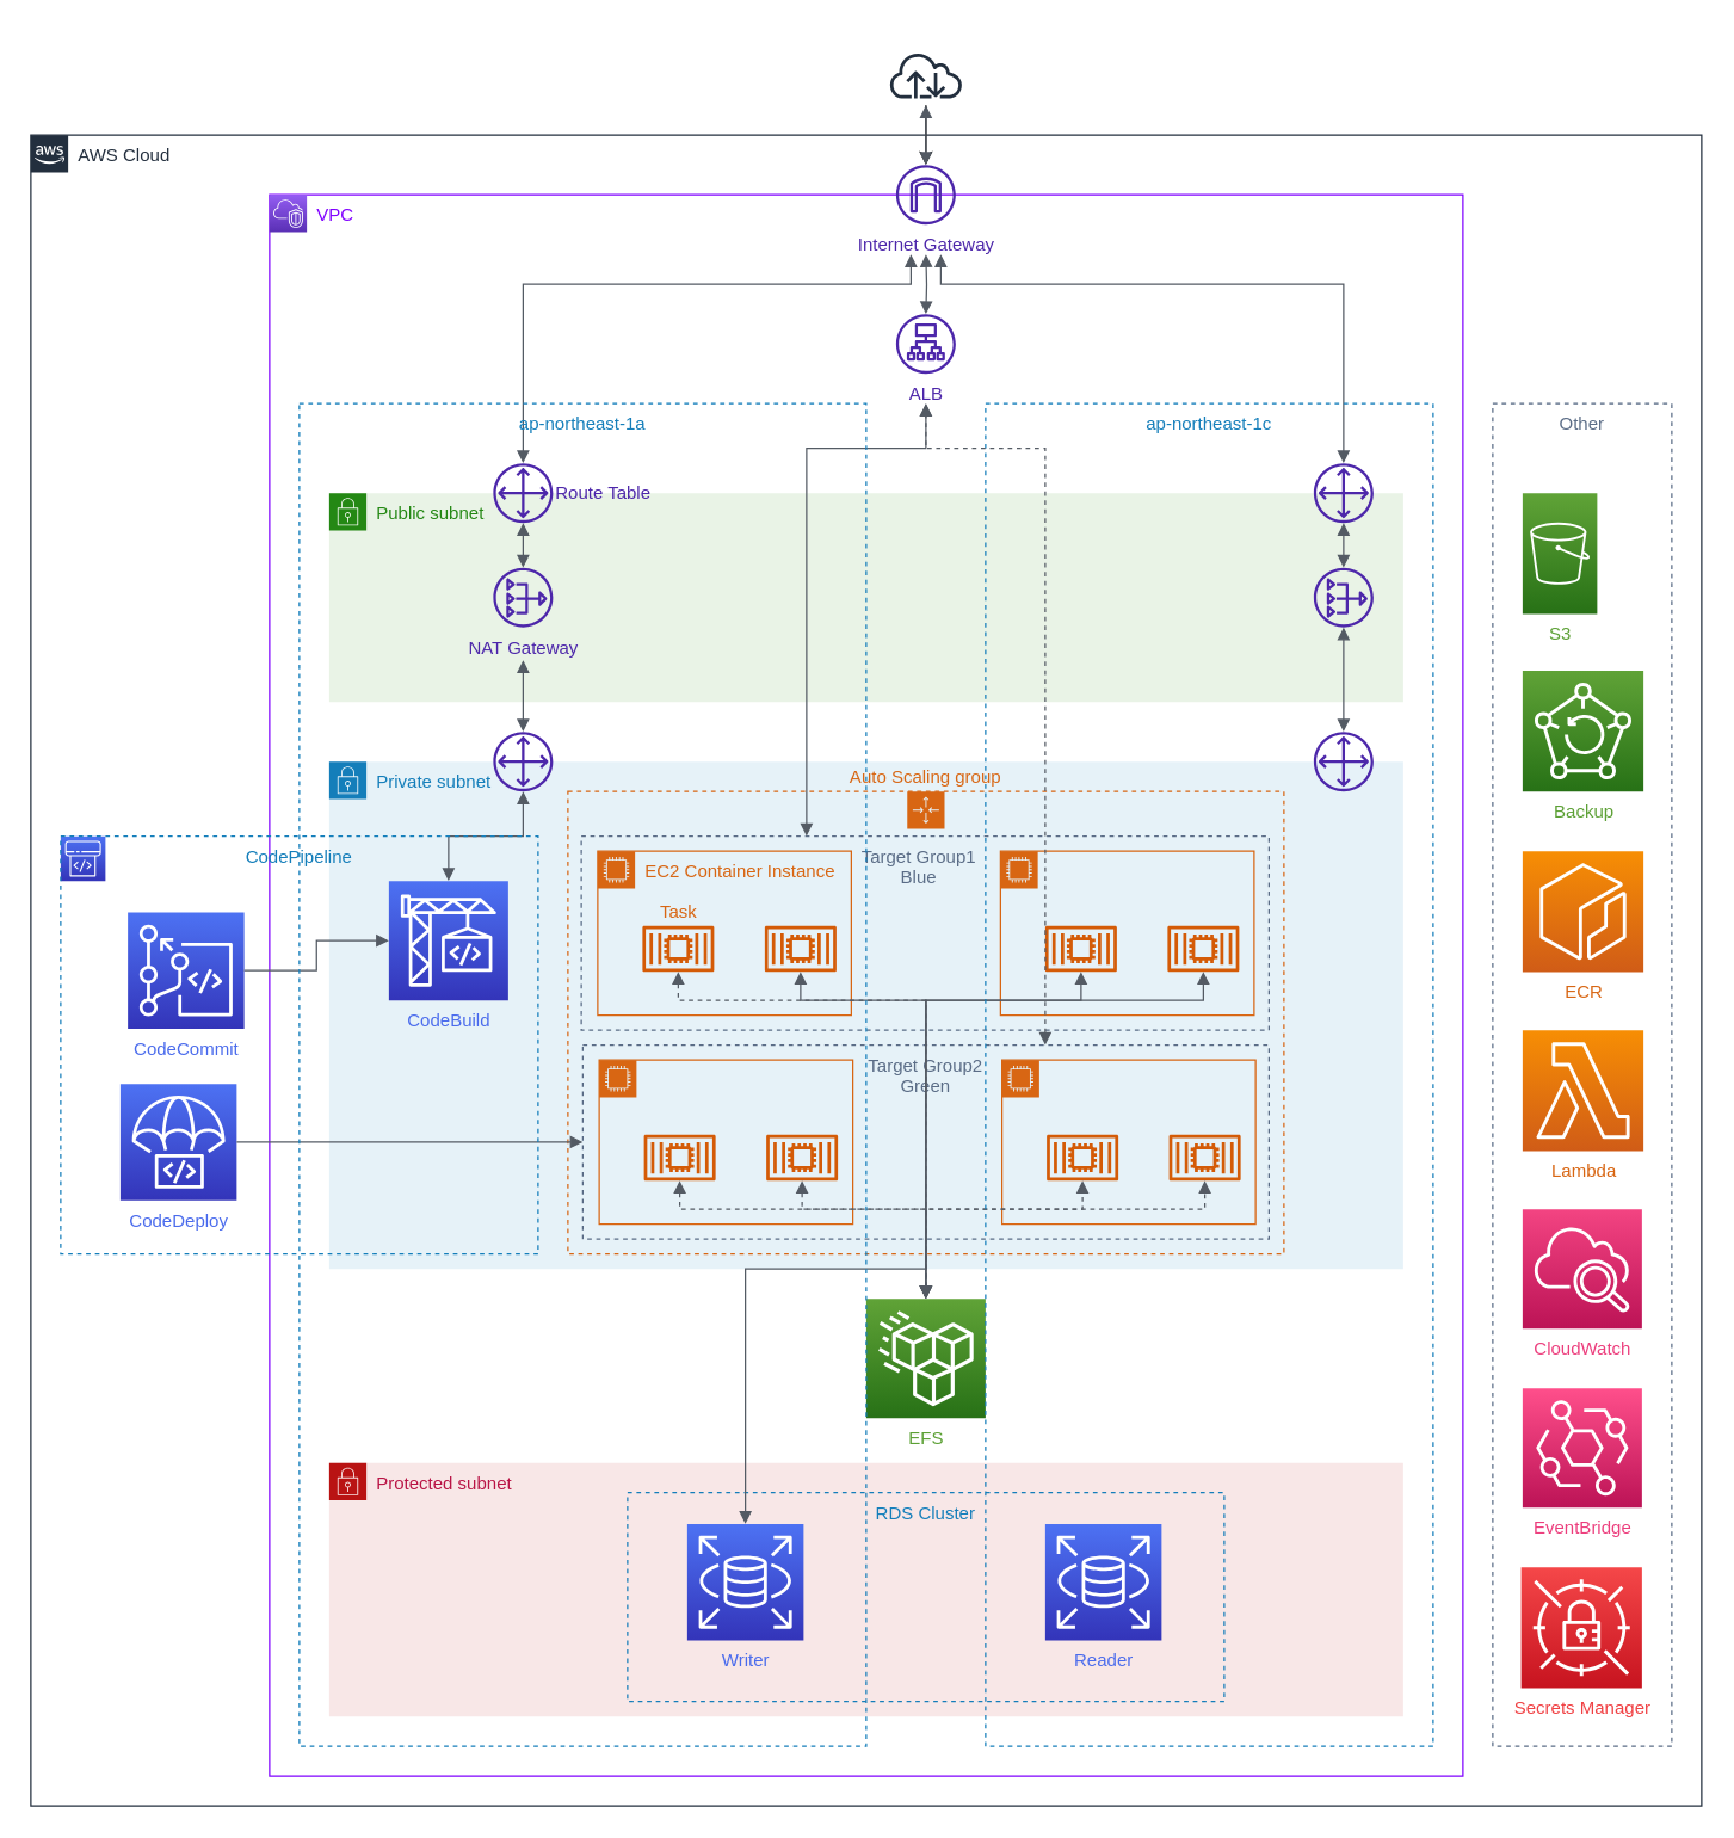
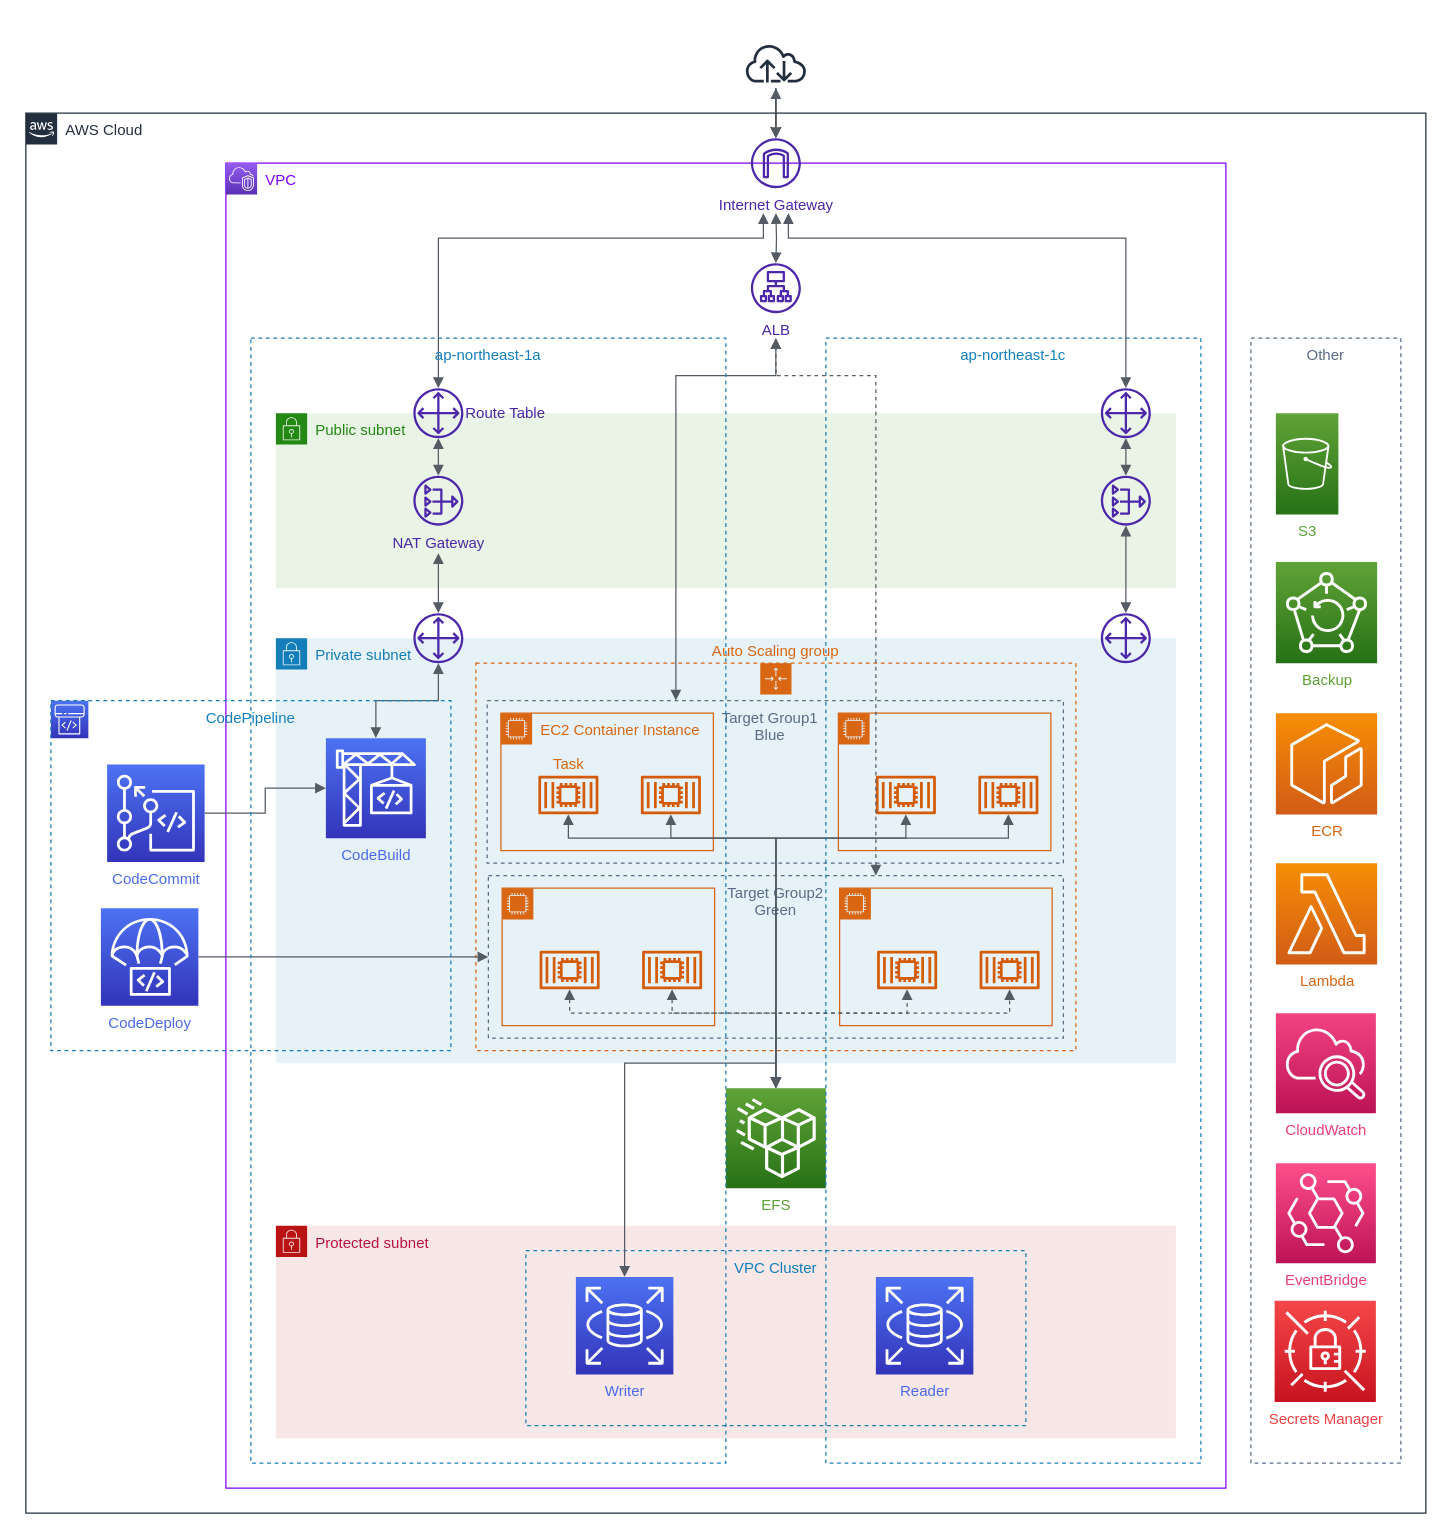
- <mxCell id="44" value="" style="edgeStyle=orthogonalEdgeStyle;html=1;endArrow=block;elbow=vertical;startArrow=block;startFill=1;endFill=1;strokeColor=#545B64;rounded=0;entryX=0.5;entryY=0;entryDx=0;entryDy=0;entryPerimeter=0;dashed=1;" parent="2" source="26" target="21" edge="1"><mxGeometry width="100" relative="1" as="geometry"><mxPoint x="420" y="800" as="sourcePoint" /><mxPoint x="520" y="800" as="targetPoint" /><Array as="points"><mxPoint x="434" y="580" /><mxPoint x="600" y="580" /></Array></mxGeometry></mxCell>
+ <mxCell id="44" value="" style="edgeStyle=orthogonalEdgeStyle;html=1;endArrow=block;elbow=vertical;startArrow=block;startFill=1;endFill=1;strokeColor=#545B64;rounded=0;entryX=0.5;entryY=0;entryDx=0;entryDy=0;entryPerimeter=0;" parent="2" source="26" target="21" edge="1"><mxGeometry width="100" relative="1" as="geometry"><mxPoint x="420" y="800" as="sourcePoint" /><mxPoint x="520" y="800" as="targetPoint" /><Array as="points"><mxPoint x="434" y="580" /><mxPoint x="600" y="580" /></Array></mxGeometry></mxCell>
- <mxCell id="10" value="RDS Cluster" style="fillColor=none;strokeColor=#147EBA;dashed=1;verticalAlign=top;fontStyle=0;fontColor=#147EBA;" parent="9" vertex="1"><mxGeometry x="200" y="20" width="400" height="140" as="geometry" /></mxCell>
+ <mxCell id="10" value="VPC Cluster" style="fillColor=none;strokeColor=#147EBA;dashed=1;verticalAlign=top;fontStyle=0;fontColor=#147EBA;" parent="9" vertex="1"><mxGeometry x="200" y="20" width="400" height="140" as="geometry" /></mxCell>
- <mxCell id="68" value="&lt;font color=&quot;#f04144&quot;&gt;Secrets Manager&lt;/font&gt;" style="sketch=0;points=[[0,0,0],[0.25,0,0],[0.5,0,0],[0.75,0,0],[1,0,0],[0,1,0],[0.25,1,0],[0.5,1,0],[0.75,1,0],[1,1,0],[0,0.25,0],[0,0.5,0],[0,0.75,0],[1,0.25,0],[1,0.5,0],[1,0.75,0]];outlineConnect=0;fontColor=#232F3E;gradientColor=#F54749;gradientDirection=north;fillColor=#C7131F;strokeColor=#ffffff;dashed=0;verticalLabelPosition=bottom;verticalAlign=top;align=center;html=1;fontSize=12;fontStyle=0;aspect=fixed;shape=mxgraph.aws4.resourceIcon;resIcon=mxgraph.aws4.secrets_manager;" vertex="1" parent="2"><mxGeometry x="999" y="960" width="81" height="81" as="geometry" /></mxCell>
+ <mxCell id="68" value="&lt;font color=&quot;#f04144&quot;&gt;Secrets Manager&lt;/font&gt;" style="sketch=0;points=[[0,0,0],[0.25,0,0],[0.5,0,0],[0.75,0,0],[1,0,0],[0,1,0],[0.25,1,0],[0.5,1,0],[0.75,1,0],[1,1,0],[0,0.25,0],[0,0.5,0],[0,0.75,0],[1,0.25,0],[1,0.5,0],[1,0.75,0]];outlineConnect=0;fontColor=#232F3E;gradientColor=#F54749;gradientDirection=north;fillColor=#C7131F;strokeColor=#ffffff;dashed=0;verticalLabelPosition=bottom;verticalAlign=top;align=center;html=1;fontSize=12;fontStyle=0;aspect=fixed;shape=mxgraph.aws4.resourceIcon;resIcon=mxgraph.aws4.secrets_manager;" vertex="1" parent="2"><mxGeometry x="999" y="950" width="81" height="81" as="geometry" /></mxCell>
